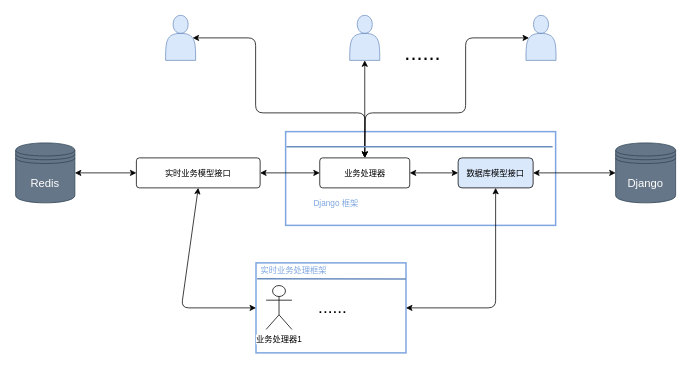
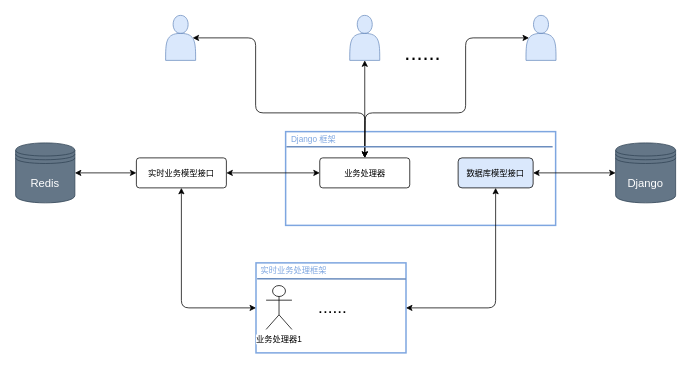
- <mxCell id="5" value="实时业务模型接口" style="rounded=1;whiteSpace=wrap;html=1;fontSize=11;horizontal=1;arcSize=10;" parent="1" vertex="1"><mxGeometry x="181" y="210" width="165" height="40" as="geometry" /></mxCell>
+ <mxCell id="5" value="实时业务模型接口" style="rounded=1;whiteSpace=wrap;html=1;fontSize=11;horizontal=1;arcSize=10;" parent="1" vertex="1"><mxGeometry x="181" y="210" width="120" height="40" as="geometry" /></mxCell>
- <mxCell id="17" value="" style="endArrow=classic;startArrow=classic;html=1;fontSize=15;entryX=1;entryY=0.5;entryDx=0;entryDy=0;exitX=0;exitY=0.5;exitDx=0;exitDy=0;" parent="1" source="11" target="15" edge="1"><mxGeometry width="50" height="50" relative="1" as="geometry"><mxPoint x="206" y="700" as="sourcePoint" /><mxPoint x="256" y="650" as="targetPoint" /></mxGeometry></mxCell>
- <mxCell id="26" value="Django 框架" style="text;html=1;strokeColor=none;fillColor=none;align=center;verticalAlign=middle;whiteSpace=wrap;rounded=0;fontSize=11;fontColor=#7EA6E0;" parent="1" vertex="1"><mxGeometry x="410" y="260" width="75" height="20" as="geometry" /></mxCell>
+ <mxCell id="26" value="Django 框架" style="text;html=1;strokeColor=none;fillColor=none;align=center;verticalAlign=middle;whiteSpace=wrap;rounded=0;fontSize=11;fontColor=#7EA6E0;" parent="1" vertex="1"><mxGeometry x="380" y="175" width="75" height="20" as="geometry" /></mxCell>
